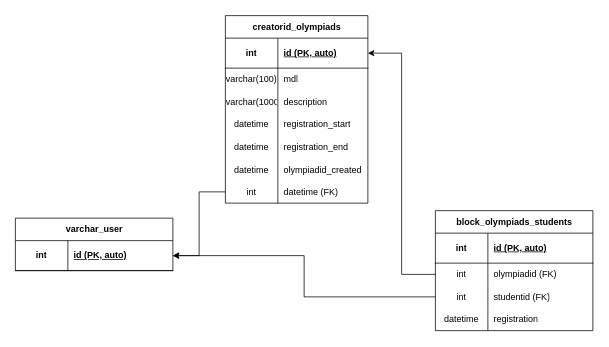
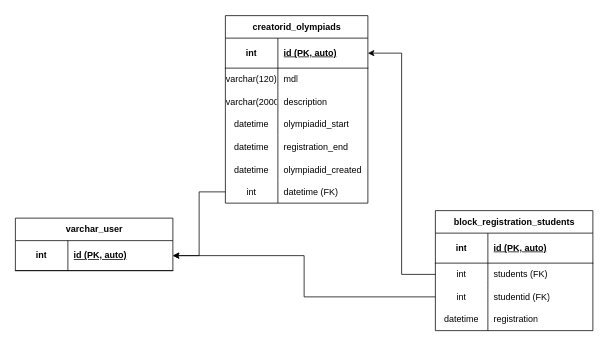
- <mxCell id="7" value="varchar(100)" style="shape=partialRectangle;connectable=0;fillColor=none;top=0;left=0;bottom=0;right=0;editable=1;overflow=hidden;whiteSpace=wrap;html=1;" parent="6" vertex="1"><mxGeometry width="70" height="30" as="geometry"><mxRectangle width="70" height="30" as="alternateBounds" /></mxGeometry></mxCell>
+ <mxCell id="7" value="varchar(120)" style="shape=partialRectangle;connectable=0;fillColor=none;top=0;left=0;bottom=0;right=0;editable=1;overflow=hidden;whiteSpace=wrap;html=1;" parent="6" vertex="1"><mxGeometry width="70" height="30" as="geometry"><mxRectangle width="70" height="30" as="alternateBounds" /></mxGeometry></mxCell>
- <mxCell id="10" value="varchar(1000)" style="shape=partialRectangle;connectable=0;fillColor=none;top=0;left=0;bottom=0;right=0;editable=1;overflow=hidden;whiteSpace=wrap;html=1;" parent="9" vertex="1"><mxGeometry width="70" height="30" as="geometry"><mxRectangle width="70" height="30" as="alternateBounds" /></mxGeometry></mxCell>
+ <mxCell id="10" value="varchar(2000)" style="shape=partialRectangle;connectable=0;fillColor=none;top=0;left=0;bottom=0;right=0;editable=1;overflow=hidden;whiteSpace=wrap;html=1;" parent="9" vertex="1"><mxGeometry width="70" height="30" as="geometry"><mxRectangle width="70" height="30" as="alternateBounds" /></mxGeometry></mxCell>
- <mxCell id="14" value="registration_start" style="shape=partialRectangle;connectable=0;fillColor=none;top=0;left=0;bottom=0;right=0;align=left;spacingLeft=6;overflow=hidden;whiteSpace=wrap;html=1;" parent="12" vertex="1"><mxGeometry x="70" width="120" height="30" as="geometry"><mxRectangle width="120" height="30" as="alternateBounds" /></mxGeometry></mxCell>
+ <mxCell id="14" value="olympiadid_start" style="shape=partialRectangle;connectable=0;fillColor=none;top=0;left=0;bottom=0;right=0;align=left;spacingLeft=6;overflow=hidden;whiteSpace=wrap;html=1;" parent="12" vertex="1"><mxGeometry x="70" width="120" height="30" as="geometry"><mxRectangle width="120" height="30" as="alternateBounds" /></mxGeometry></mxCell>
- <mxCell id="24" value="block_olympiads_students" style="shape=table;startSize=30;container=1;collapsible=1;childLayout=tableLayout;fixedRows=1;rowLines=0;fontStyle=1;align=center;resizeLast=1;html=1;" parent="1" vertex="1"><mxGeometry x="580" y="280" width="210" height="160" as="geometry"><mxRectangle x="320" y="160" width="70" height="30" as="alternateBounds" /></mxGeometry></mxCell>
+ <mxCell id="24" value="block_registration_students" style="shape=table;startSize=30;container=1;collapsible=1;childLayout=tableLayout;fixedRows=1;rowLines=0;fontStyle=1;align=center;resizeLast=1;html=1;" parent="1" vertex="1"><mxGeometry x="580" y="280" width="210" height="160" as="geometry"><mxRectangle x="320" y="160" width="70" height="30" as="alternateBounds" /></mxGeometry></mxCell>
- <mxCell id="30" value="olympiadid (FK)" style="shape=partialRectangle;connectable=0;fillColor=none;top=0;left=0;bottom=0;right=0;align=left;spacingLeft=6;overflow=hidden;whiteSpace=wrap;html=1;" parent="28" vertex="1"><mxGeometry x="70" width="140" height="30" as="geometry"><mxRectangle width="140" height="30" as="alternateBounds" /></mxGeometry></mxCell>
+ <mxCell id="30" value="students (FK)" style="shape=partialRectangle;connectable=0;fillColor=none;top=0;left=0;bottom=0;right=0;align=left;spacingLeft=6;overflow=hidden;whiteSpace=wrap;html=1;" parent="28" vertex="1"><mxGeometry x="70" width="140" height="30" as="geometry"><mxRectangle width="140" height="30" as="alternateBounds" /></mxGeometry></mxCell>
